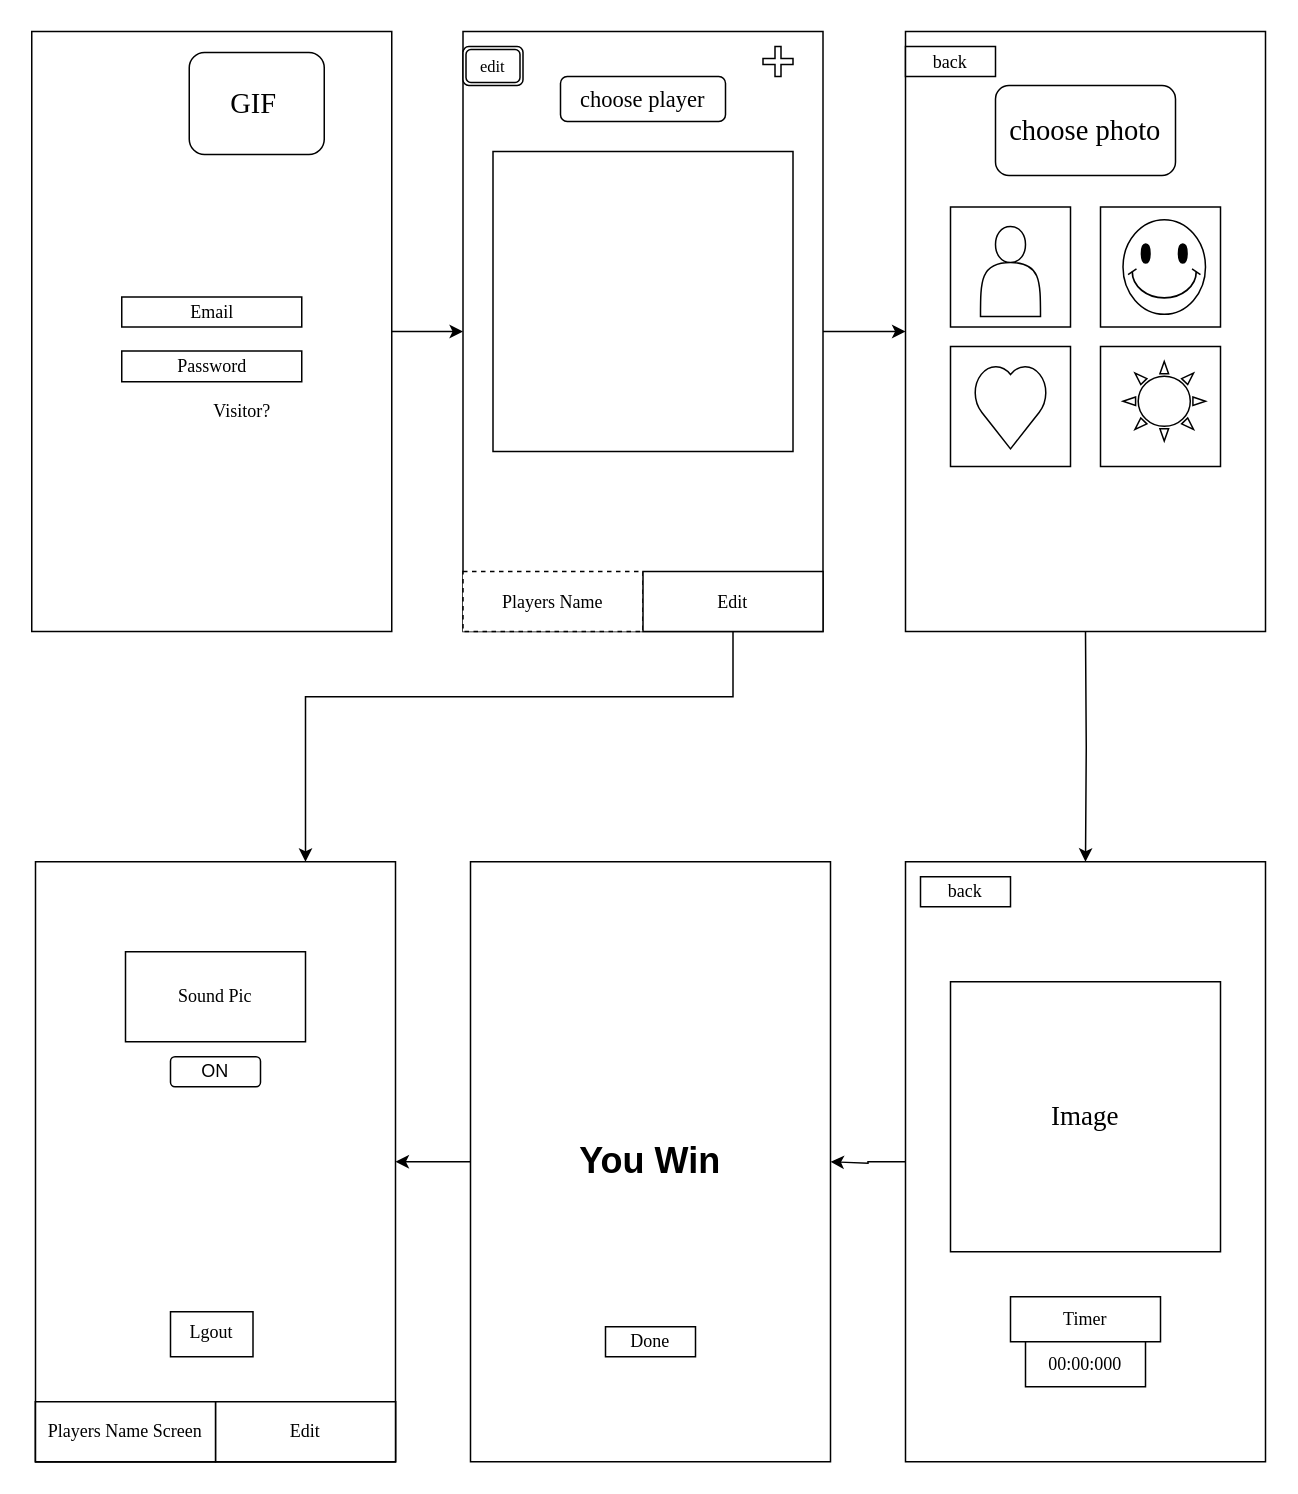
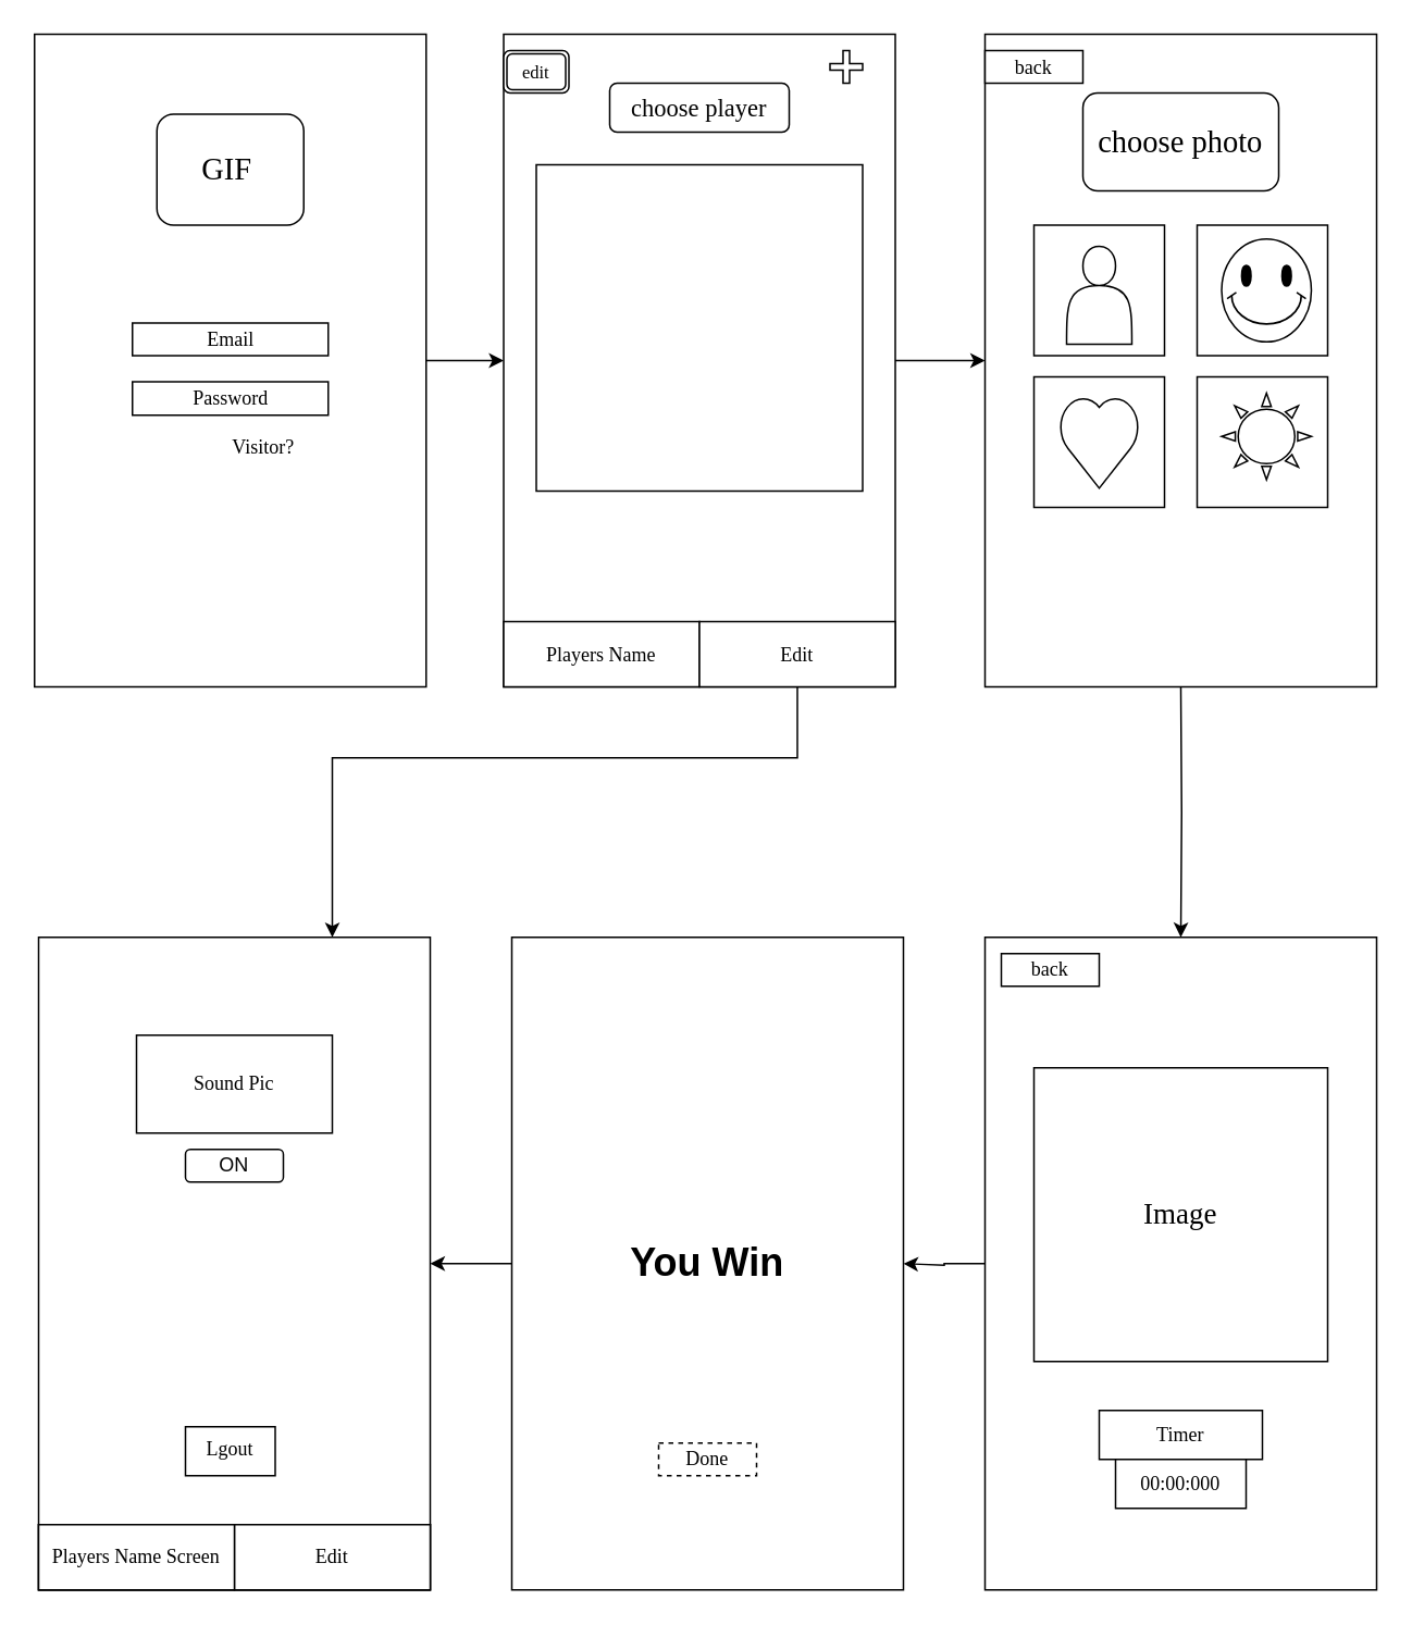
- <mxCell id="30" value="&lt;font face=&quot;Comic Sans MS&quot;&gt;&lt;span style=&quot;font-size: 19px&quot;&gt;GIF&amp;nbsp;&lt;/span&gt;&lt;/font&gt;" style="rounded=1;whiteSpace=wrap;html=1;fontFamily=Courier New;fontSize=15;" vertex="1" parent="1"><mxGeometry x="125.5" y="34.5" width="90" height="68" as="geometry" /></mxCell>
+ <mxCell id="30" value="&lt;font face=&quot;Comic Sans MS&quot;&gt;&lt;span style=&quot;font-size: 19px&quot;&gt;GIF&amp;nbsp;&lt;/span&gt;&lt;/font&gt;" style="rounded=1;whiteSpace=wrap;html=1;fontFamily=Courier New;fontSize=15;" vertex="1" parent="1"><mxGeometry x="95.5" y="69.5" width="90" height="68" as="geometry" /></mxCell>
- <mxCell id="23" value="Players Name" style="rounded=0;whiteSpace=wrap;html=1;align=center;fontFamily=Comic Sans MS;dashed=1;" vertex="1" parent="1"><mxGeometry x="308" y="380.5" width="120" height="40" as="geometry" /></mxCell>
+ <mxCell id="23" value="Players Name" style="rounded=0;whiteSpace=wrap;html=1;align=center;fontFamily=Comic Sans MS;" vertex="1" parent="1"><mxGeometry x="308" y="380.5" width="120" height="40" as="geometry" /></mxCell>
- <mxCell id="41" value="Done" style="rounded=0;whiteSpace=wrap;html=1;fontFamily=Comic Sans MS;" vertex="1" parent="1"><mxGeometry x="403" y="884" width="60" height="20" as="geometry" /></mxCell>
+ <mxCell id="41" value="Done" style="rounded=0;whiteSpace=wrap;html=1;fontFamily=Comic Sans MS;dashed=1;" vertex="1" parent="1"><mxGeometry x="403" y="884" width="60" height="20" as="geometry" /></mxCell>
